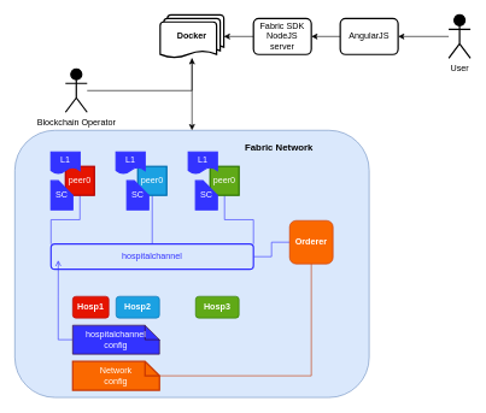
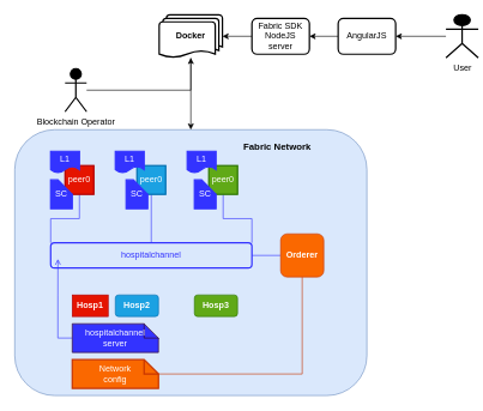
- <mxCell id="26" value="User" style="shape=umlActor;verticalLabelPosition=bottom;verticalAlign=top;html=1;outlineConnect=0;strokeWidth=2;fillColor=#000000;" parent="1" vertex="1"><mxGeometry x="620" y="20" width="30" height="60" as="geometry" /></mxCell>
+ <mxCell id="26" value="User" style="shape=umlActor;verticalLabelPosition=bottom;verticalAlign=top;html=1;outlineConnect=0;strokeWidth=2;fillColor=#000000;" parent="1" vertex="1"><mxGeometry x="620" y="20" width="45" height="60" as="geometry" /></mxCell>
- <mxCell id="8" value="&lt;b&gt;Orderer&lt;/b&gt;" style="rounded=1;whiteSpace=wrap;html=1;fillColor=#fa6800;strokeColor=#C73500;fontColor=#ffffff;" parent="1" vertex="1"><mxGeometry x="400" y="305" width="60" height="60" as="geometry" /></mxCell>
+ <mxCell id="8" value="&lt;b&gt;Orderer&lt;/b&gt;" style="rounded=1;whiteSpace=wrap;html=1;fillColor=#fa6800;strokeColor=#C73500;fontColor=#ffffff;" parent="1" vertex="1"><mxGeometry x="390" y="325" width="60" height="60" as="geometry" /></mxCell>
- <mxCell id="3" value="&lt;b&gt;Hosp1&lt;/b&gt;" style="rounded=1;whiteSpace=wrap;html=1;fillColor=#e51400;strokeColor=#B20000;fontColor=#ffffff;" parent="1" vertex="1"><mxGeometry x="100" y="410" width="50" height="30" as="geometry" /></mxCell>
+ <mxCell id="3" value="&lt;b&gt;Hosp1&lt;/b&gt;" style="whiteSpace=wrap;html=1;fillColor=#e51400;strokeColor=#B20000;fontColor=#ffffff;rounded=0;" parent="1" vertex="1"><mxGeometry x="100" y="410" width="50" height="30" as="geometry" /></mxCell>
- <mxCell id="10" value="&lt;font color=&quot;#ffffff&quot;&gt;hospitalchannel config&lt;/font&gt;" style="shape=note;size=20;whiteSpace=wrap;html=1;strokeColor=#33001A;fillColor=#3333FF;" parent="1" vertex="1"><mxGeometry x="100" y="450" width="120" height="40" as="geometry" /></mxCell>
+ <mxCell id="10" value="&lt;font color=&quot;#ffffff&quot;&gt;hospitalchannel server&lt;/font&gt;" style="shape=note;size=20;whiteSpace=wrap;html=1;strokeColor=#33001A;fillColor=#3333FF;" parent="1" vertex="1"><mxGeometry x="100" y="450" width="120" height="40" as="geometry" /></mxCell>
